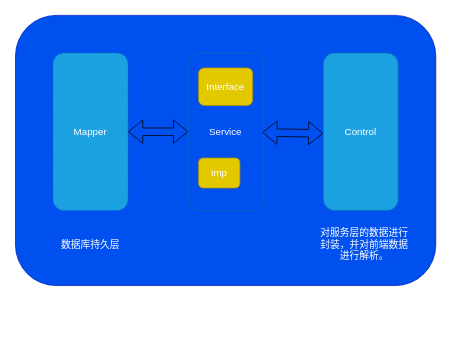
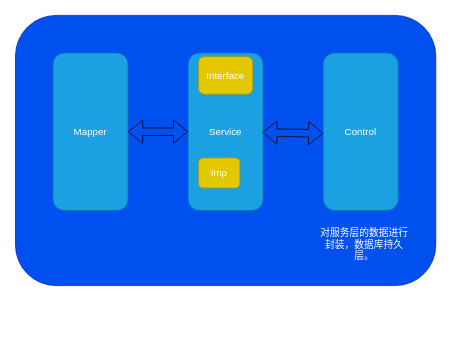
- <mxCell id="11" value="&lt;span style=&quot;font-size: 13px; background-color: rgba(255, 255, 255, 0.01);&quot;&gt;Interface&lt;/span&gt;" style="rounded=1;whiteSpace=wrap;html=1;fillColor=#e3c800;strokeColor=#B09500;fontColor=#FFFFFF;" vertex="1" parent="1"><mxGeometry x="264" y="90" width="72" height="50" as="geometry" /></mxCell>
+ <mxCell id="11" value="&lt;span style=&quot;font-size: 13px; background-color: rgba(255, 255, 255, 0.01);&quot;&gt;Interface&lt;/span&gt;" style="rounded=1;whiteSpace=wrap;html=1;fillColor=#e3c800;strokeColor=#B09500;fontColor=#FFFFFF;" vertex="1" parent="1"><mxGeometry x="264" y="75" width="72" height="50" as="geometry" /></mxCell>
- <mxCell id="4" value="&lt;span style=&quot;font-size: 13px; background-color: rgba(255, 255, 255, 0.01);&quot;&gt;Mapper&lt;/span&gt;" style="rounded=1;whiteSpace=wrap;html=1;fillColor=#1ba1e2;strokeColor=#006EAF;fontColor=#FFFFFF;dashed=1;" vertex="1" parent="1"><mxGeometry x="70" y="70" width="100" height="210" as="geometry" /></mxCell>
+ <mxCell id="4" value="&lt;span style=&quot;font-size: 13px; background-color: rgba(255, 255, 255, 0.01);&quot;&gt;Mapper&lt;/span&gt;" style="rounded=1;whiteSpace=wrap;html=1;fillColor=#1ba1e2;strokeColor=#006EAF;fontColor=#FFFFFF;" vertex="1" parent="1"><mxGeometry x="70" y="70" width="100" height="210" as="geometry" /></mxCell>
- <mxCell id="5" value="&lt;span style=&quot;font-size: 13px; background-color: rgba(255, 255, 255, 0.01);&quot;&gt;Service&lt;/span&gt;" style="rounded=1;whiteSpace=wrap;html=1;fillColor=#0050ef;strokeColor=#006EAF;fontColor=#FFFFFF;" vertex="1" parent="1"><mxGeometry x="250" y="70" width="100" height="210" as="geometry" /></mxCell>
+ <mxCell id="5" value="&lt;span style=&quot;font-size: 13px; background-color: rgba(255, 255, 255, 0.01);&quot;&gt;Service&lt;/span&gt;" style="rounded=1;whiteSpace=wrap;html=1;fillColor=#1ba1e2;strokeColor=#006EAF;fontColor=#FFFFFF;" vertex="1" parent="1"><mxGeometry x="250" y="70" width="100" height="210" as="geometry" /></mxCell>
- <mxCell id="9" value="&lt;span style=&quot;font-size: 13px; background-color: rgba(255, 255, 255, 0.01);&quot;&gt;数据库持久层&lt;/span&gt;" style="text;html=1;strokeColor=none;fillColor=none;align=center;verticalAlign=middle;whiteSpace=wrap;rounded=0;fontColor=#FFFFFF;" vertex="1" parent="1"><mxGeometry x="80" y="310" width="80" height="30" as="geometry" /></mxCell>
- <mxCell id="10" value="&lt;span style=&quot;font-size: 13px; background-color: rgba(255, 255, 255, 0.01);&quot;&gt;对服务层的数据进行封装，并对前端数据进行解析。&lt;/span&gt;" style="text;html=1;strokeColor=none;fillColor=none;align=center;verticalAlign=middle;whiteSpace=wrap;rounded=0;fontColor=#FFFFFF;" vertex="1" parent="1"><mxGeometry x="420" y="310" width="130" height="30" as="geometry" /></mxCell>
+ <mxCell id="10" value="&lt;span style=&quot;font-size: 13px; background-color: rgba(255, 255, 255, 0.01);&quot;&gt;对服务层的数据进行封装，数据库持久层。&lt;/span&gt;" style="text;html=1;strokeColor=none;fillColor=none;align=center;verticalAlign=middle;whiteSpace=wrap;rounded=0;fontColor=#FFFFFF;" vertex="1" parent="1"><mxGeometry x="420" y="310" width="130" height="30" as="geometry" /></mxCell>
